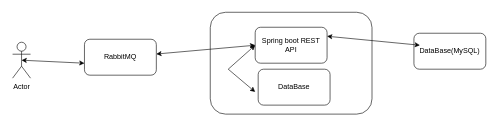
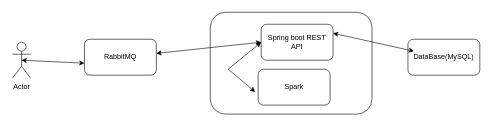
- <mxCell id="5" value="Spring boot REST API" style="rounded=1;whiteSpace=wrap;html=1;" vertex="1" parent="1"><mxGeometry x="425" y="45" width="120" height="60" as="geometry" /></mxCell>
+ <mxCell id="5" value="Spring boot REST API" style="rounded=1;whiteSpace=wrap;html=1;" vertex="1" parent="1"><mxGeometry x="435" y="40" width="120" height="60" as="geometry" /></mxCell>
- <mxCell id="7" value="DataBase(MySQL)" style="rounded=1;whiteSpace=wrap;html=1;" vertex="1" parent="1"><mxGeometry x="690" y="55" width="120" height="60" as="geometry" /></mxCell>
+ <mxCell id="7" value="DataBase(MySQL)" style="rounded=1;whiteSpace=wrap;html=1;" vertex="1" parent="1"><mxGeometry x="680" y="65" width="120" height="60" as="geometry" /></mxCell>
- <mxCell id="6" value="DataBase" style="rounded=1;whiteSpace=wrap;html=1;" vertex="1" parent="1"><mxGeometry x="430" y="115" width="120" height="60" as="geometry" /></mxCell>
+ <mxCell id="6" value="Spark" style="rounded=1;whiteSpace=wrap;html=1;" vertex="1" parent="1"><mxGeometry x="430" y="115" width="120" height="60" as="geometry" /></mxCell>
